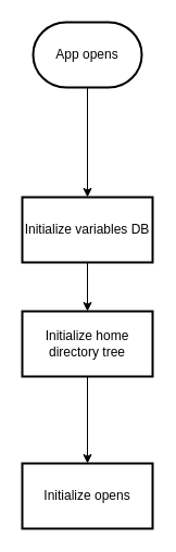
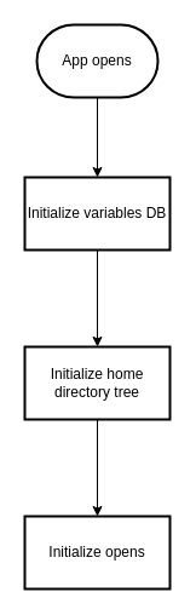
- <mxCell id="5" value="Initialize variables DB" style="whiteSpace=wrap;html=1;strokeWidth=2;" vertex="1" parent="1"><mxGeometry x="20" y="181" width="120" height="60" as="geometry" /></mxCell>
+ <mxCell id="5" value="Initialize variables DB" style="whiteSpace=wrap;html=1;strokeWidth=2;" vertex="1" parent="1"><mxGeometry x="20" y="146" width="120" height="60" as="geometry" /></mxCell>
